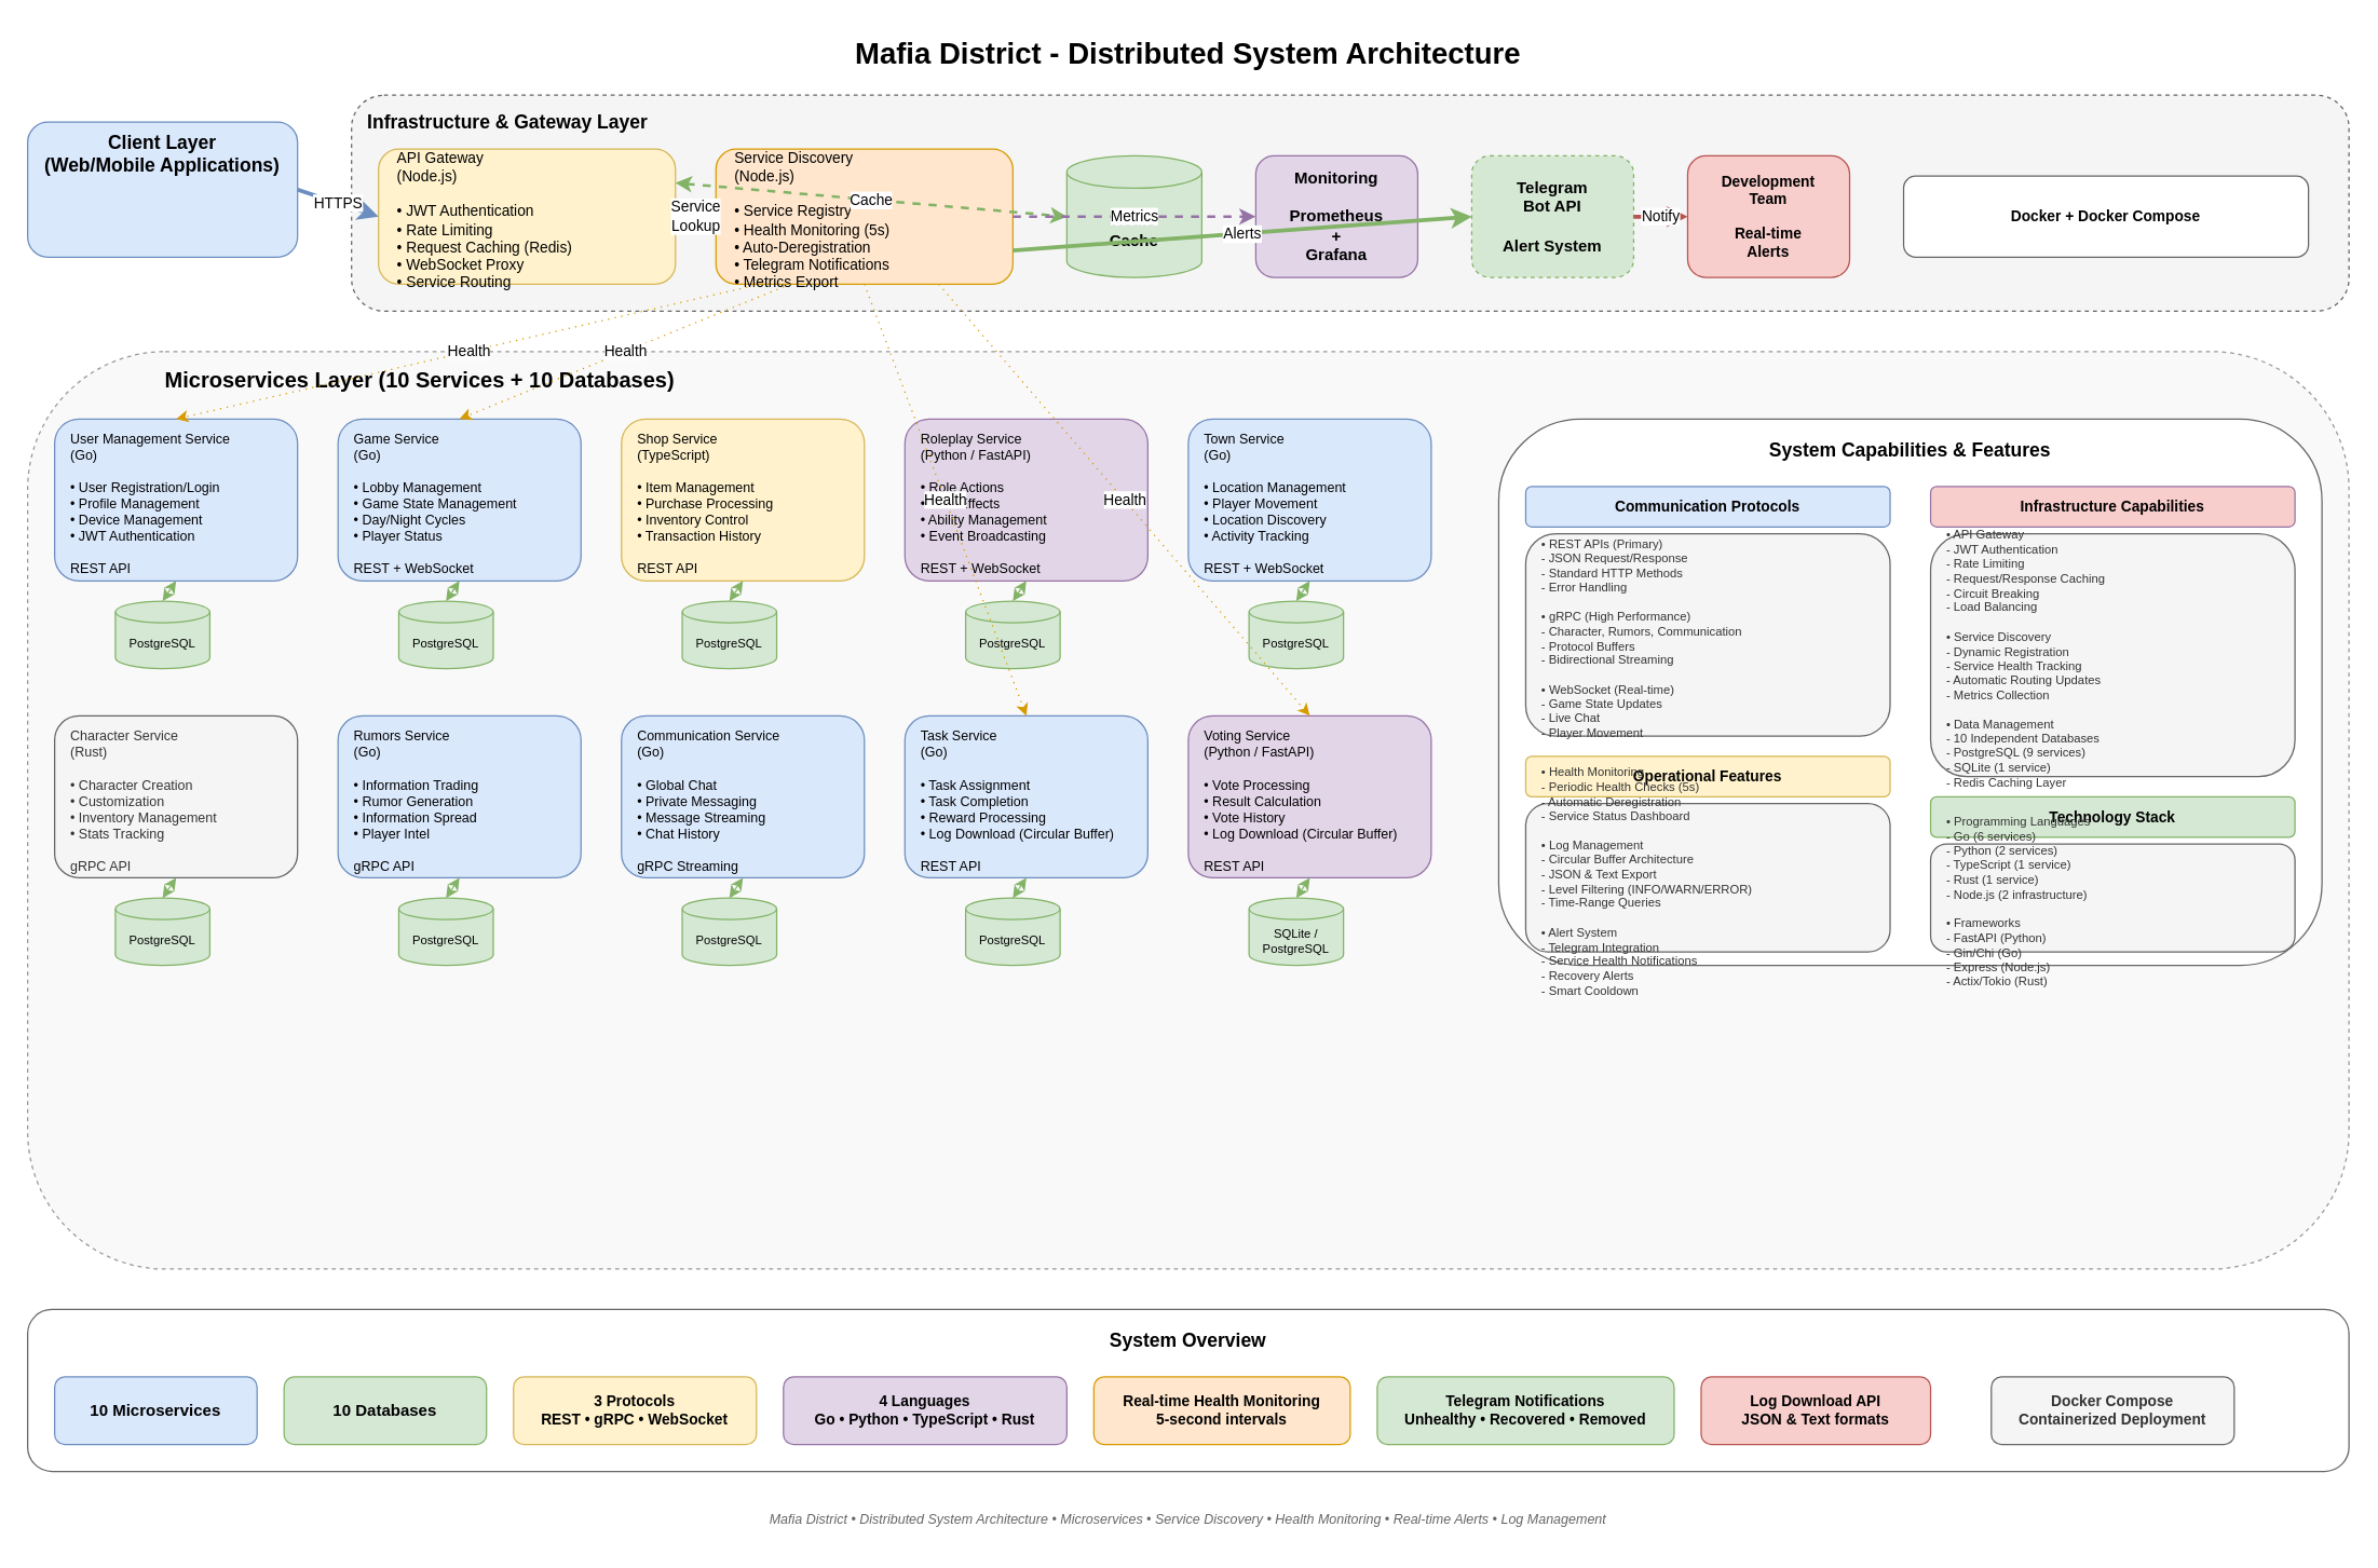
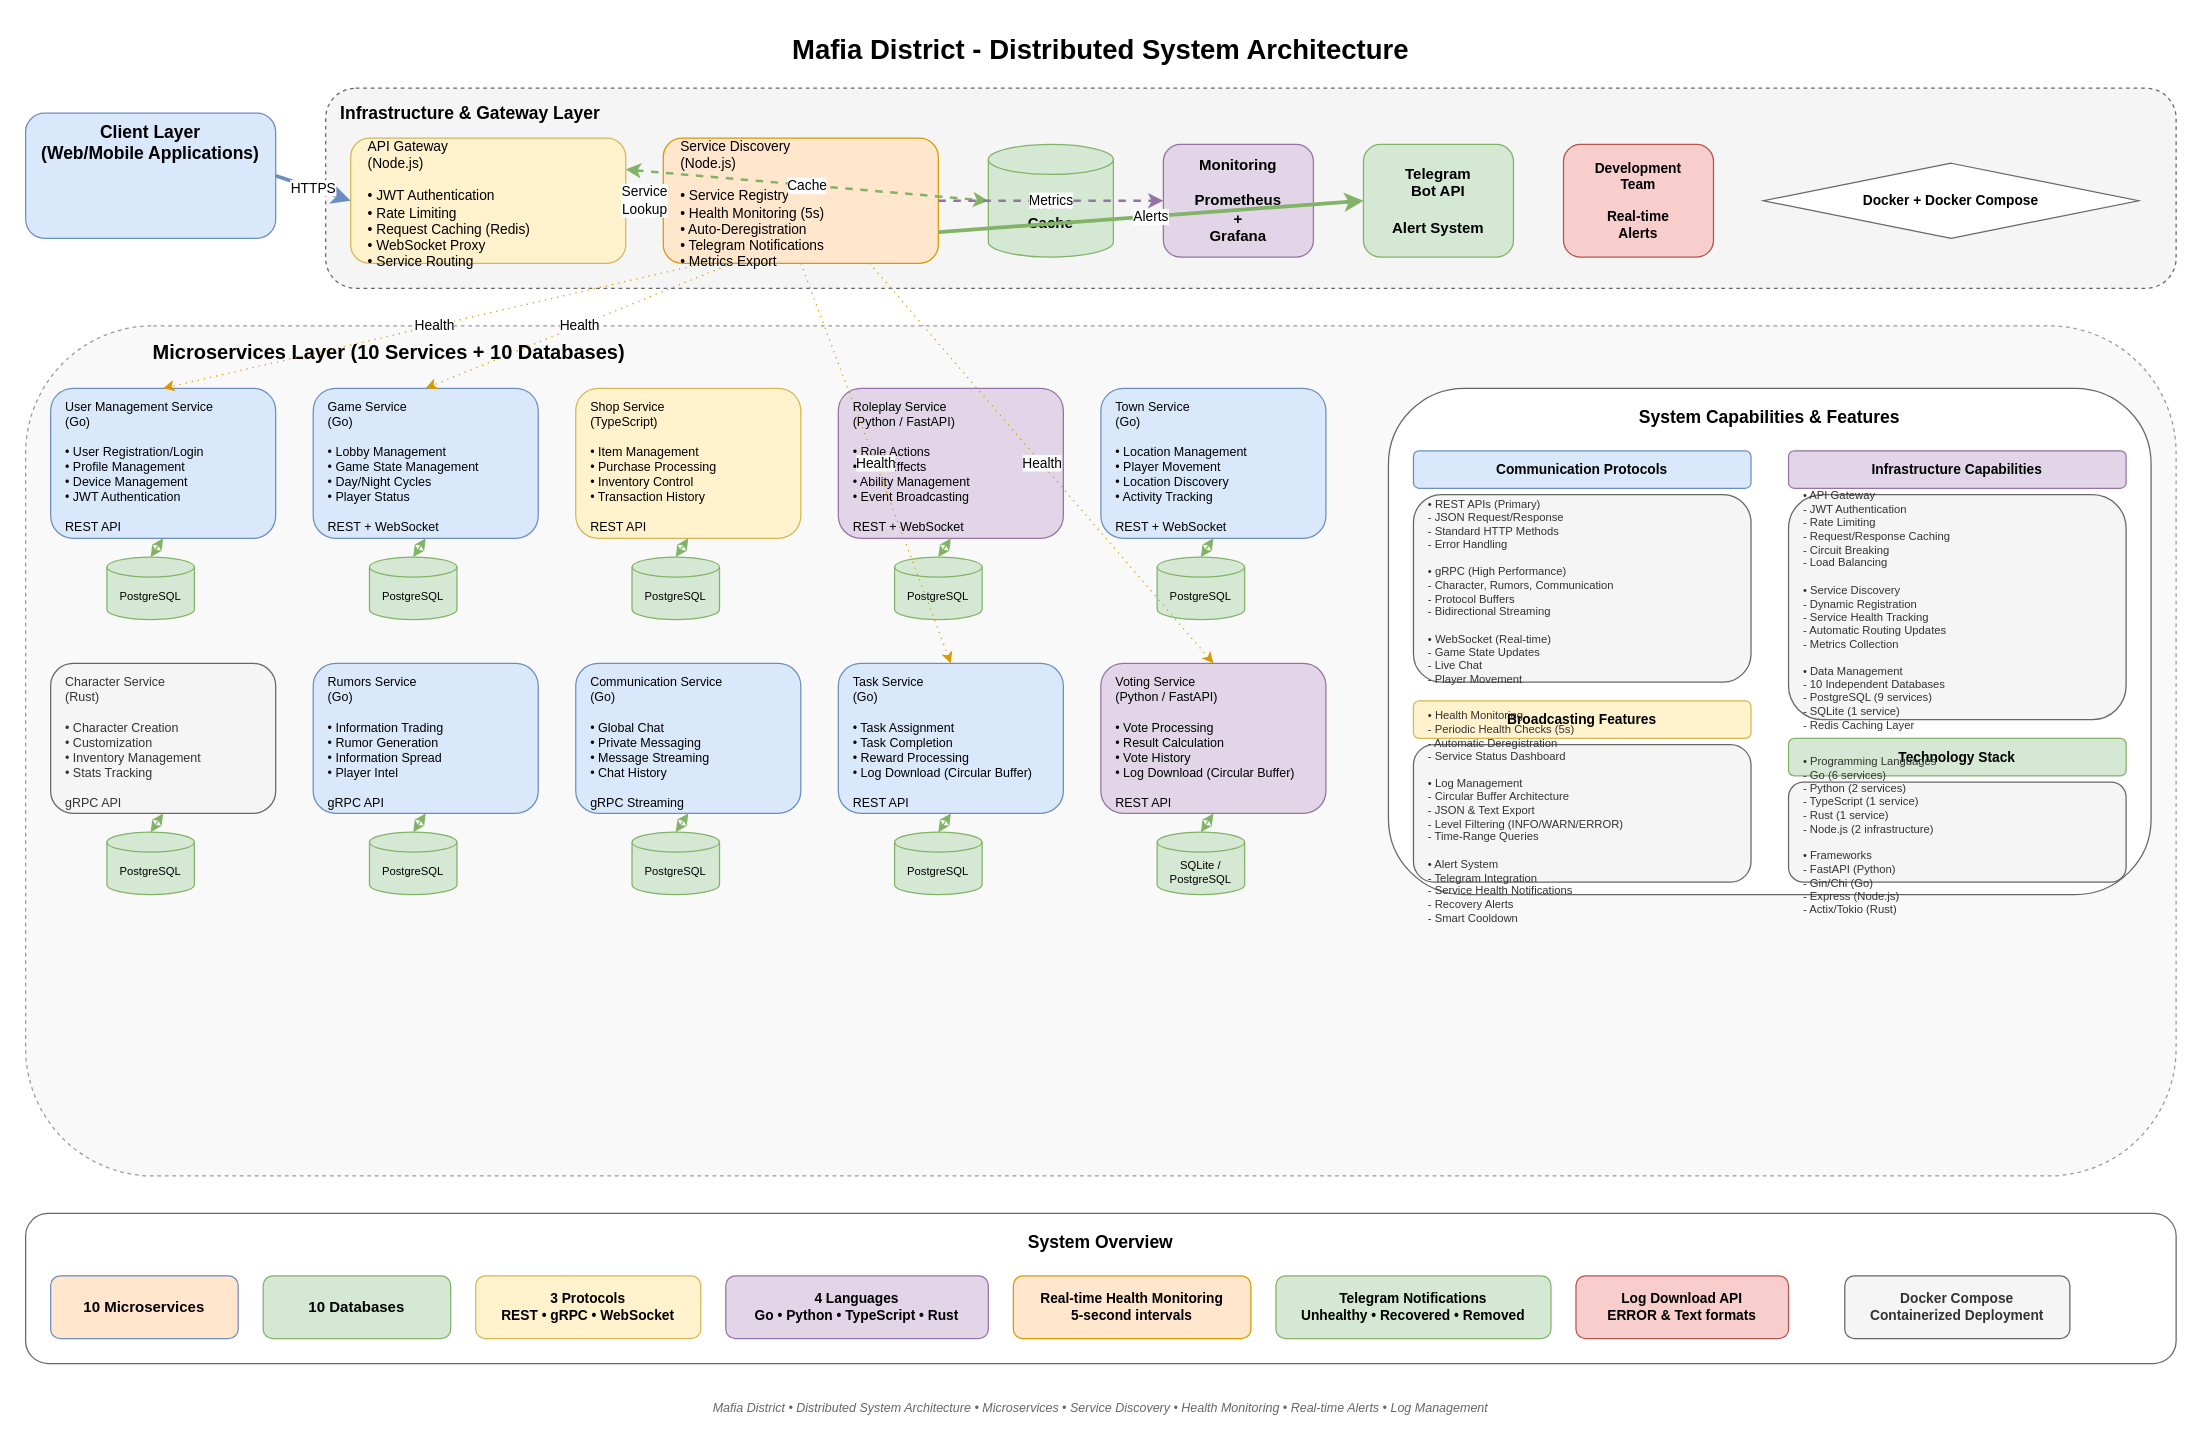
- <mxCell id="10" value="Telegram&#10;Bot API&#10;&#10;Alert System" style="rounded=1;whiteSpace=wrap;html=1;fillColor=#d5e8d4;strokeColor=#82b366;fontSize=12;fontStyle=1;dashed=1;" vertex="1" parent="1"><mxGeometry x="1090" y="115" width="120" height="90" as="geometry" /></mxCell>
+ <mxCell id="10" value="Telegram&#10;Bot API&#10;&#10;Alert System" style="rounded=1;whiteSpace=wrap;html=1;fillColor=#d5e8d4;strokeColor=#82b366;fontSize=12;fontStyle=1" vertex="1" parent="1"><mxGeometry x="1090" y="115" width="120" height="90" as="geometry" /></mxCell>
- <mxCell id="60" value="Notify" style="endArrow=classic;html=1;rounded=0;exitX=1;exitY=0.5;exitDx=0;exitDy=0;entryX=0;entryY=0.5;entryDx=0;entryDy=0;strokeWidth=3;strokeColor=#b85450" edge="1" parent="1" source="10" target="11"><mxGeometry width="50" height="50" relative="1" as="geometry"><mxPoint x="1210" y="160" as="sourcePoint" /><mxPoint x="1250" y="160" as="targetPoint" /></mxGeometry></mxCell>
- <mxCell id="12" value="Docker + Docker Compose" style="rounded=1;whiteSpace=wrap;html=1;fillColor=#ffffff;strokeColor=#666666;fontSize=11;fontStyle=1" vertex="1" parent="1"><mxGeometry x="1410" y="130" width="300" height="60" as="geometry" /></mxCell>
+ <mxCell id="12" value="Docker + Docker Compose" style="rhombus;whiteSpace=wrap;html=1;fillColor=#ffffff;strokeColor=#666666;fontSize=11;fontStyle=1;" vertex="1" parent="1"><mxGeometry x="1410" y="130" width="300" height="60" as="geometry" /></mxCell>
- <mxCell id="41" value="Infrastructure Capabilities" style="rounded=1;whiteSpace=wrap;html=1;fillColor=#f8cecc;strokeColor=#9673a6;fontSize=11;fontStyle=1;" vertex="1" parent="1"><mxGeometry x="1430" y="360" width="270" height="30" as="geometry" /></mxCell>
+ <mxCell id="41" value="Infrastructure Capabilities" style="rounded=1;whiteSpace=wrap;html=1;fillColor=#e1d5e7;strokeColor=#9673a6;fontSize=11;fontStyle=1" vertex="1" parent="1"><mxGeometry x="1430" y="360" width="270" height="30" as="geometry" /></mxCell>
- <mxCell id="39" value="Operational Features" style="rounded=1;whiteSpace=wrap;html=1;fillColor=#fff2cc;strokeColor=#d6b656;fontSize=11;fontStyle=1" vertex="1" parent="1"><mxGeometry x="1130" y="560" width="270" height="30" as="geometry" /></mxCell>
+ <mxCell id="39" value="Broadcasting Features" style="rounded=1;whiteSpace=wrap;html=1;fillColor=#fff2cc;strokeColor=#d6b656;fontSize=11;fontStyle=1" vertex="1" parent="1"><mxGeometry x="1130" y="560" width="270" height="30" as="geometry" /></mxCell>
- <mxCell id="47" value="10 Microservices" style="rounded=1;whiteSpace=wrap;html=1;fillColor=#dae8fc;strokeColor=#6c8ebf;fontSize=12;fontStyle=1" vertex="1" parent="1"><mxGeometry x="40" y="1020" width="150" height="50" as="geometry" /></mxCell>
+ <mxCell id="47" value="10 Microservices" style="rounded=1;whiteSpace=wrap;html=1;fillColor=#ffe6cc;strokeColor=#6c8ebf;fontSize=12;fontStyle=1;" vertex="1" parent="1"><mxGeometry x="40" y="1020" width="150" height="50" as="geometry" /></mxCell>
- <mxCell id="53" value="Log Download API&#10;JSON &amp; Text formats" style="rounded=1;whiteSpace=wrap;html=1;fillColor=#f8cecc;strokeColor=#b85450;fontSize=11;fontStyle=1" vertex="1" parent="1"><mxGeometry x="1260" y="1020" width="170" height="50" as="geometry" /></mxCell>
+ <mxCell id="53" value="Log Download API&#10;ERROR &amp; Text formats" style="rounded=1;whiteSpace=wrap;html=1;fillColor=#f8cecc;strokeColor=#b85450;fontSize=11;fontStyle=1" vertex="1" parent="1"><mxGeometry x="1260" y="1020" width="170" height="50" as="geometry" /></mxCell>
